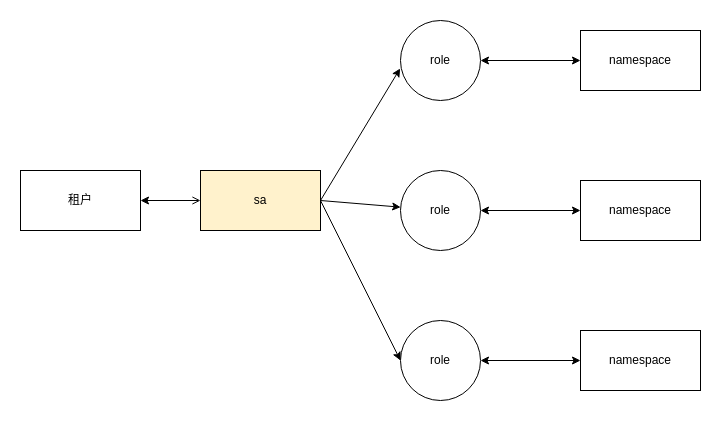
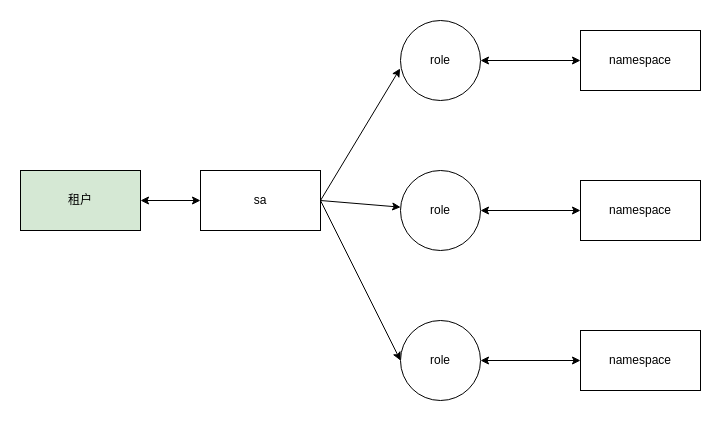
- <mxCell id="2" value="租户" style="rounded=0;whiteSpace=wrap;html=1;" parent="1" vertex="1"><mxGeometry x="20" y="170" width="120" height="60" as="geometry" /></mxCell>
+ <mxCell id="2" value="租户" style="rounded=0;whiteSpace=wrap;html=1;fillColor=#d5e8d4;" parent="1" vertex="1"><mxGeometry x="20" y="170" width="120" height="60" as="geometry" /></mxCell>
- <mxCell id="16" value="" style="endArrow=open;startArrow=classic;html=1;rounded=0;exitX=1;exitY=0.5;exitDx=0;exitDy=0;entryX=0;entryY=0.5;entryDx=0;entryDy=0;" parent="1" source="2" target="3" edge="1"><mxGeometry width="50" height="50" relative="1" as="geometry"><mxPoint x="440" y="290" as="sourcePoint" /><mxPoint x="210" y="200" as="targetPoint" /></mxGeometry></mxCell>
+ <mxCell id="16" value="" style="endArrow=classic;startArrow=classic;html=1;rounded=0;exitX=1;exitY=0.5;exitDx=0;exitDy=0;entryX=0;entryY=0.5;entryDx=0;entryDy=0;" parent="1" source="2" target="3" edge="1"><mxGeometry width="50" height="50" relative="1" as="geometry"><mxPoint x="440" y="290" as="sourcePoint" /><mxPoint x="210" y="200" as="targetPoint" /></mxGeometry></mxCell>
- <mxCell id="3" value="sa" style="rounded=0;whiteSpace=wrap;html=1;fillColor=#fff2cc;" parent="1" vertex="1"><mxGeometry x="200" y="170" width="120" height="60" as="geometry" /></mxCell>
+ <mxCell id="3" value="sa" style="rounded=0;whiteSpace=wrap;html=1;" parent="1" vertex="1"><mxGeometry x="200" y="170" width="120" height="60" as="geometry" /></mxCell>
